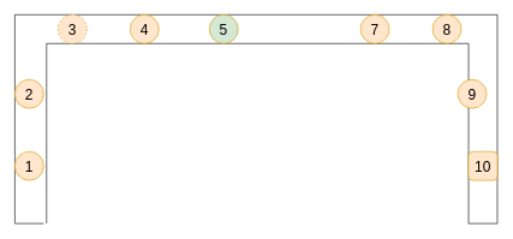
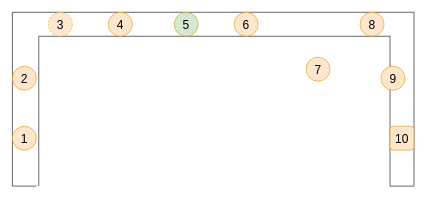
+ <mxCell id="13" value="6" style="ellipse;whiteSpace=wrap;html=1;aspect=fixed;fillColor=#ffe6cc;strokeColor=#d79b00;fontSize=20;" vertex="1" parent="1"><mxGeometry x="390" y="20" width="40" height="40" as="geometry" /></mxCell>
- <mxCell id="14" value="7" style="ellipse;whiteSpace=wrap;html=1;aspect=fixed;fillColor=#ffe6cc;strokeColor=#d79b00;fontSize=20;" vertex="1" parent="1"><mxGeometry x="500" y="20" width="40" height="40" as="geometry" /></mxCell>
+ <mxCell id="14" value="7" style="ellipse;whiteSpace=wrap;html=1;aspect=fixed;fillColor=#ffe6cc;strokeColor=#d79b00;fontSize=20;" vertex="1" parent="1"><mxGeometry x="510" y="95" width="40" height="40" as="geometry" /></mxCell>
